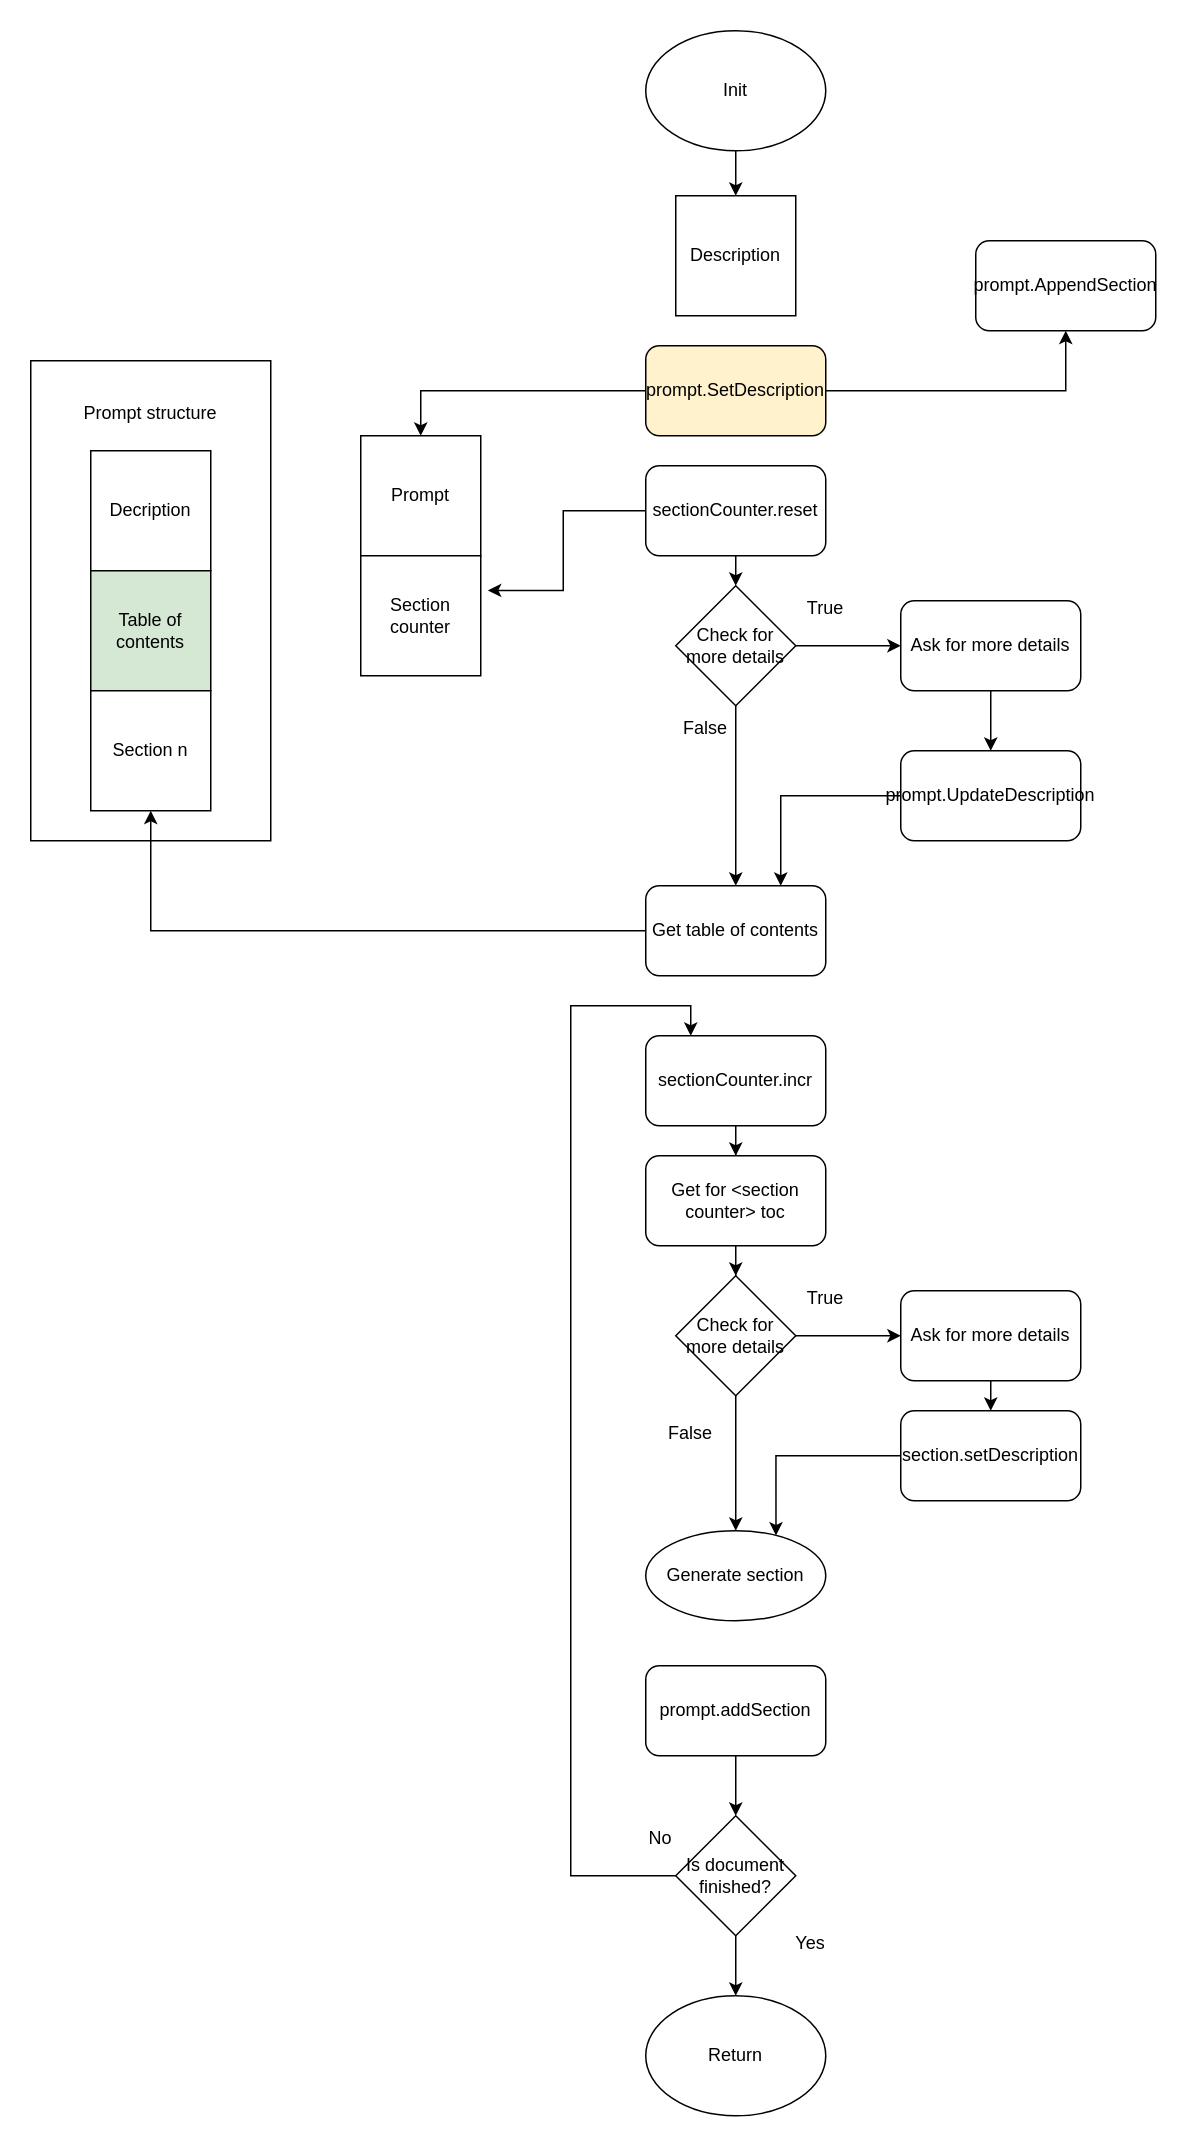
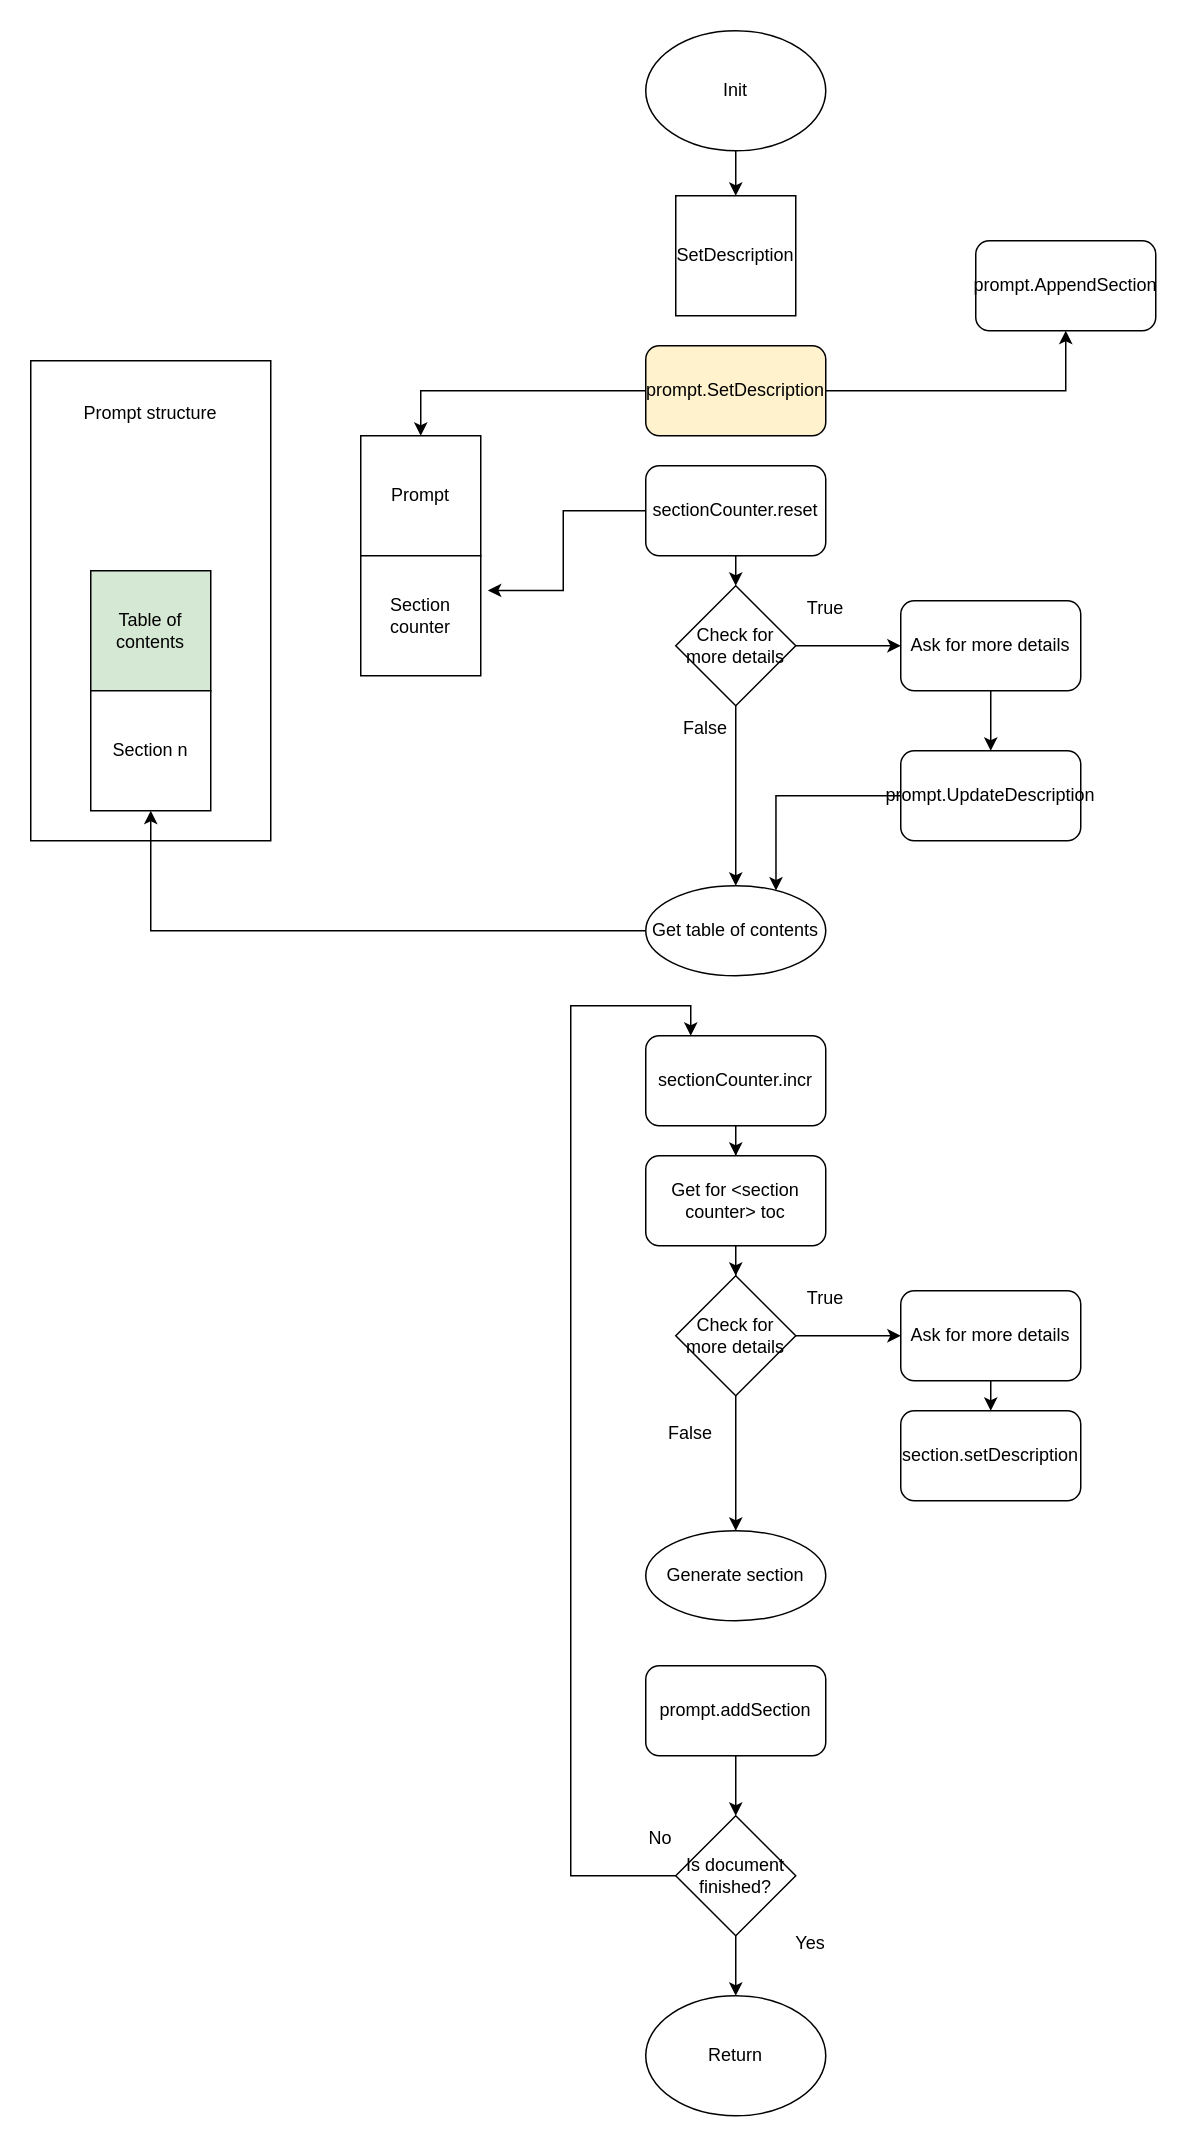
- <mxCell id="8" value="Description" style="whiteSpace=wrap;html=1;aspect=fixed;" vertex="1" parent="1"><mxGeometry x="450" y="130" width="80" height="80" as="geometry" /></mxCell>
+ <mxCell id="8" value="SetDescription" style="whiteSpace=wrap;html=1;aspect=fixed;" vertex="1" parent="1"><mxGeometry x="450" y="130" width="80" height="80" as="geometry" /></mxCell>
- <mxCell id="4" value="Decription" style="whiteSpace=wrap;html=1;aspect=fixed;" vertex="1" parent="2"><mxGeometry x="40" y="60" width="80" height="80" as="geometry" /></mxCell>
- <mxCell id="10" value="&lt;div&gt;Get table of contents&lt;/div&gt;" style="rounded=1;whiteSpace=wrap;html=1;" vertex="1" parent="1"><mxGeometry x="430" y="590" width="120" height="60" as="geometry" /></mxCell>
+ <mxCell id="10" value="&lt;div&gt;Get table of contents&lt;/div&gt;" style="ellipse;whiteSpace=wrap;html=1;" vertex="1" parent="1"><mxGeometry x="430" y="590" width="120" height="60" as="geometry" /></mxCell>
- <mxCell id="43" style="edgeStyle=orthogonalEdgeStyle;rounded=0;orthogonalLoop=1;jettySize=auto;html=1;entryX=0.75;entryY=0;entryDx=0;entryDy=0;" edge="1" parent="1" source="44" target="45"><mxGeometry relative="1" as="geometry" /></mxCell>
